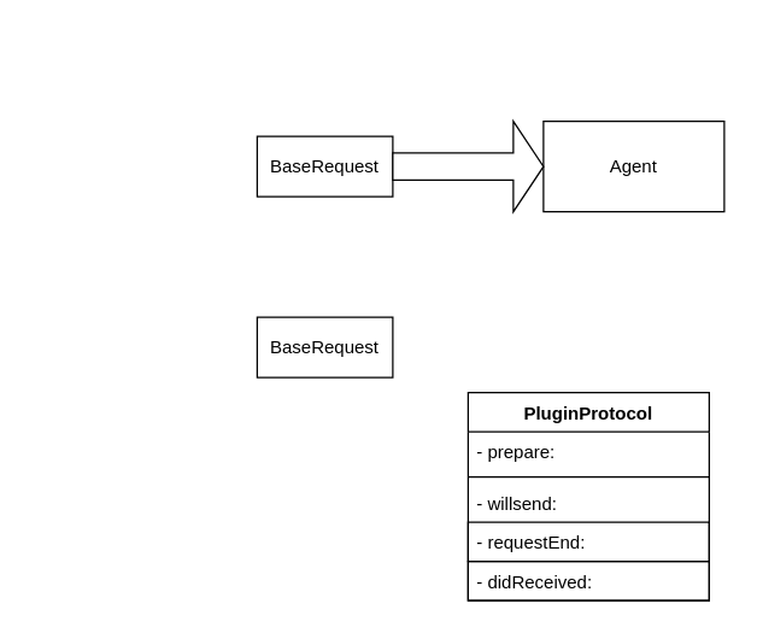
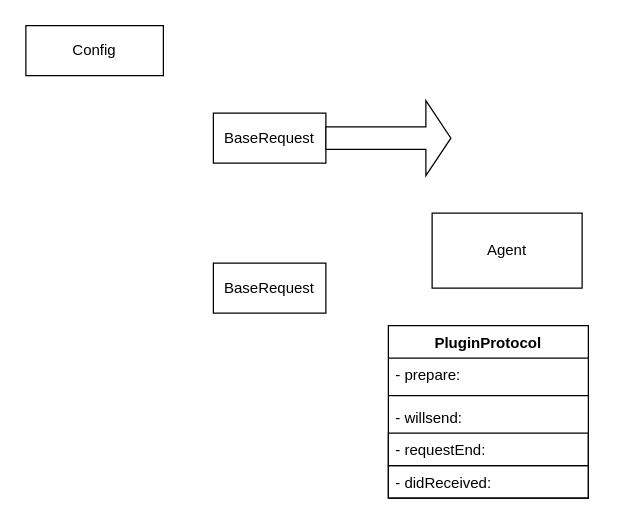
+ <mxCell id="5" value="Config" style="rounded=0;whiteSpace=wrap;html=1;" vertex="1" parent="1"><mxGeometry x="20" y="20" width="110" height="40" as="geometry" /></mxCell>
- <mxCell id="3" value="Agent" style="rounded=0;whiteSpace=wrap;html=1;" vertex="1" parent="1"><mxGeometry x="360" y="80" width="120" height="60" as="geometry" /></mxCell>
+ <mxCell id="3" value="Agent" style="rounded=0;whiteSpace=wrap;html=1;" vertex="1" parent="1"><mxGeometry x="345" y="170" width="120" height="60" as="geometry" /></mxCell>
